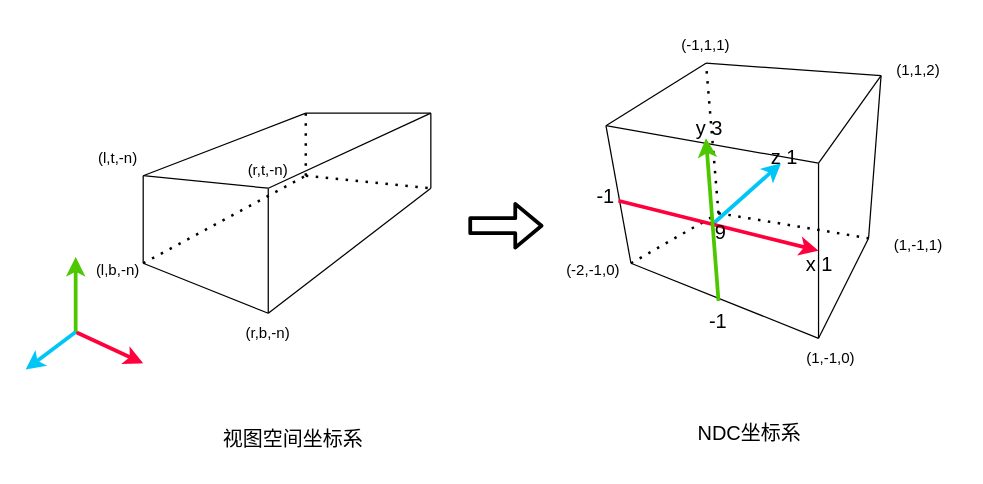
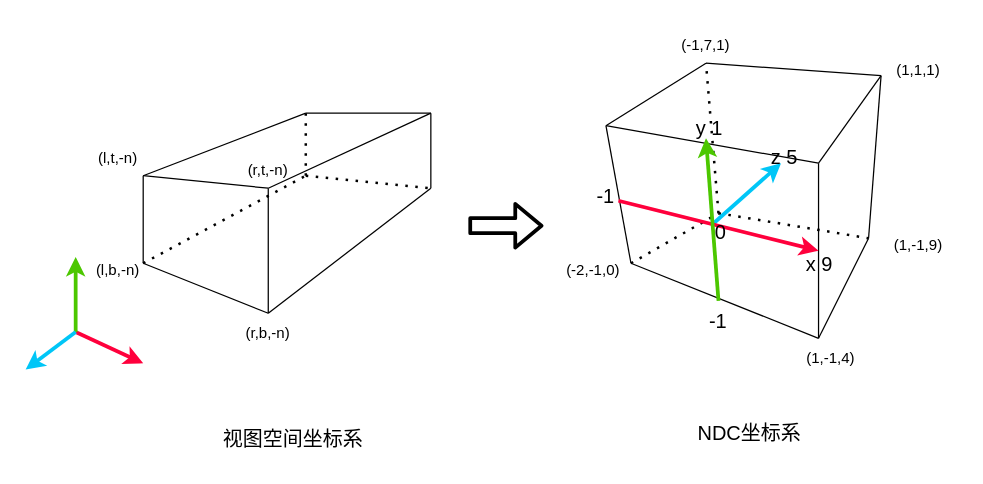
- <mxCell id="34" value="(-1,1,1)" style="text;strokeColor=none;fillColor=none;align=center;verticalAlign=middle;rounded=0;" parent="1" vertex="1"><mxGeometry x="534" y="20" width="60" height="30" as="geometry" /></mxCell>
+ <mxCell id="34" value="(-1,7,1)" style="text;strokeColor=none;fillColor=none;align=center;verticalAlign=middle;rounded=0;" parent="1" vertex="1"><mxGeometry x="534" y="20" width="60" height="30" as="geometry" /></mxCell>
- <mxCell id="33" value="(1,1,2)" style="text;strokeColor=none;fillColor=none;align=center;verticalAlign=middle;rounded=0;" parent="1" vertex="1"><mxGeometry x="704" y="40" width="60" height="30" as="geometry" /></mxCell>
+ <mxCell id="33" value="(1,1,1)" style="text;strokeColor=none;fillColor=none;align=center;verticalAlign=middle;rounded=0;" parent="1" vertex="1"><mxGeometry x="704" y="40" width="60" height="30" as="geometry" /></mxCell>
- <mxCell id="39" value="y 3" style="text;strokeColor=none;fillColor=none;align=center;verticalAlign=middle;rounded=0;fontSize=16;" parent="1" vertex="1"><mxGeometry x="537" y="86" width="60" height="30" as="geometry" /></mxCell>
+ <mxCell id="39" value="y 1" style="text;strokeColor=none;fillColor=none;align=center;verticalAlign=middle;rounded=0;fontSize=16;" parent="1" vertex="1"><mxGeometry x="537" y="86" width="60" height="30" as="geometry" /></mxCell>
- <mxCell id="43" value="z 1" style="text;strokeColor=none;fillColor=none;align=center;verticalAlign=middle;rounded=0;fontSize=16;" parent="1" vertex="1"><mxGeometry x="597" y="109" width="60" height="30" as="geometry" /></mxCell>
+ <mxCell id="43" value="z 5" style="text;strokeColor=none;fillColor=none;align=center;verticalAlign=middle;rounded=0;fontSize=16;" parent="1" vertex="1"><mxGeometry x="597" y="109" width="60" height="30" as="geometry" /></mxCell>
- <mxCell id="42" value="9" style="text;strokeColor=none;fillColor=none;align=center;verticalAlign=middle;rounded=0;fontSize=16;" parent="1" vertex="1"><mxGeometry x="546" y="169" width="60" height="30" as="geometry" /></mxCell>
+ <mxCell id="42" value="0" style="text;strokeColor=none;fillColor=none;align=center;verticalAlign=middle;rounded=0;fontSize=16;" parent="1" vertex="1"><mxGeometry x="546" y="169" width="60" height="30" as="geometry" /></mxCell>
- <mxCell id="32" value="(1,-1,1)" style="text;strokeColor=none;fillColor=none;align=center;verticalAlign=middle;rounded=0;" parent="1" vertex="1"><mxGeometry x="704" y="180" width="60" height="30" as="geometry" /></mxCell>
+ <mxCell id="32" value="(1,-1,9)" style="text;strokeColor=none;fillColor=none;align=center;verticalAlign=middle;rounded=0;" parent="1" vertex="1"><mxGeometry x="704" y="180" width="60" height="30" as="geometry" /></mxCell>
- <mxCell id="41" value="x 1" style="text;strokeColor=none;fillColor=none;align=center;verticalAlign=middle;rounded=0;fontSize=16;" parent="1" vertex="1"><mxGeometry x="625" y="195" width="60" height="30" as="geometry" /></mxCell>
+ <mxCell id="41" value="x 9" style="text;strokeColor=none;fillColor=none;align=center;verticalAlign=middle;rounded=0;fontSize=16;" parent="1" vertex="1"><mxGeometry x="625" y="195" width="60" height="30" as="geometry" /></mxCell>
- <mxCell id="31" value="(1,-1,0)" style="text;strokeColor=none;fillColor=none;align=center;verticalAlign=middle;rounded=0;" parent="1" vertex="1"><mxGeometry x="634" y="270" width="60" height="30" as="geometry" /></mxCell>
+ <mxCell id="31" value="(1,-1,4)" style="text;strokeColor=none;fillColor=none;align=center;verticalAlign=middle;rounded=0;" parent="1" vertex="1"><mxGeometry x="634" y="270" width="60" height="30" as="geometry" /></mxCell>
